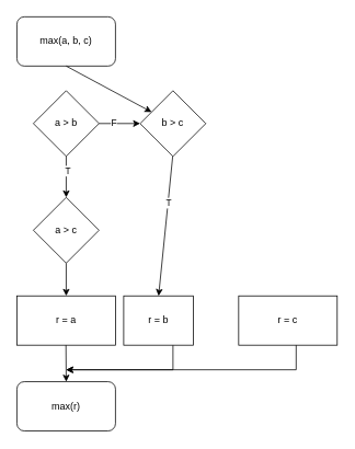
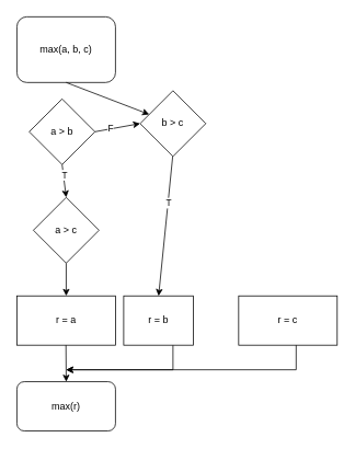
- <mxCell id="2" value="max(a, b, c)" style="rounded=1;whiteSpace=wrap;html=1;" vertex="1" parent="1"><mxGeometry x="20" y="20" width="120" height="60" as="geometry" /></mxCell>
+ <mxCell id="2" value="max(a, b, c)" style="rounded=1;whiteSpace=wrap;html=1;" vertex="1" parent="1"><mxGeometry x="20" y="20" width="120" height="80" as="geometry" /></mxCell>
- <mxCell id="3" value="a &amp;gt; b" style="rhombus;whiteSpace=wrap;html=1;" vertex="1" parent="1"><mxGeometry x="40" y="110" width="80" height="80" as="geometry" /></mxCell>
+ <mxCell id="3" value="a &amp;gt; b" style="rhombus;whiteSpace=wrap;html=1;" vertex="1" parent="1"><mxGeometry x="35" y="120" width="80" height="80" as="geometry" /></mxCell>
